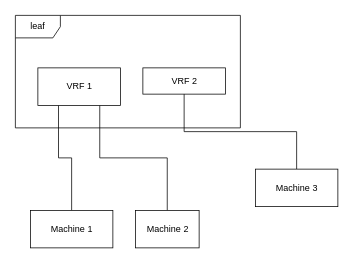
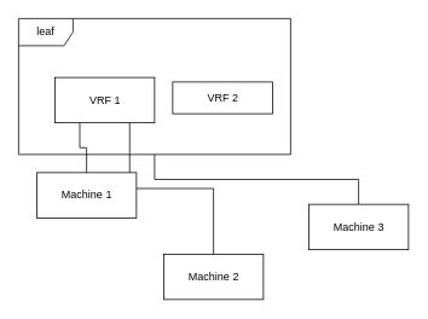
- <mxCell id="7" value="VRF 1" style="html=1;" vertex="1" parent="1"><mxGeometry x="50" y="90" width="110" height="50" as="geometry" /></mxCell>
+ <mxCell id="7" value="VRF 1" style="html=1;" vertex="1" parent="1"><mxGeometry x="60" y="85" width="110" height="50" as="geometry" /></mxCell>
- <mxCell id="9" style="edgeStyle=orthogonalEdgeStyle;rounded=0;orthogonalLoop=1;jettySize=auto;html=1;entryX=0.5;entryY=1;entryDx=0;entryDy=0;exitX=0.5;exitY=0;exitDx=0;exitDy=0;endArrow=none;endFill=0;" edge="1" parent="1" source="10" target="8"><mxGeometry relative="1" as="geometry" /></mxCell>
+ <mxCell id="9" style="edgeStyle=orthogonalEdgeStyle;rounded=0;orthogonalLoop=1;jettySize=auto;html=1;exitX=0.5;exitY=0;exitDx=0;exitDy=0;endArrow=none;endFill=0;" edge="1" parent="1" source="10" target="6"><mxGeometry relative="1" as="geometry" /></mxCell>
- <mxCell id="5" value="Machine 1" style="html=1;" parent="1" vertex="1"><mxGeometry x="40" y="280" width="110" height="50" as="geometry" /></mxCell>
+ <mxCell id="5" value="Machine 1" style="html=1;" parent="1" vertex="1"><mxGeometry x="40" y="190" width="110" height="50" as="geometry" /></mxCell>
- <mxCell id="4" value="Machine 2" style="html=1;" parent="1" vertex="1"><mxGeometry x="180" y="280" width="85" height="50" as="geometry" /></mxCell>
+ <mxCell id="4" value="Machine 2" style="html=1;" parent="1" vertex="1"><mxGeometry x="180" y="280" width="110" height="50" as="geometry" /></mxCell>
